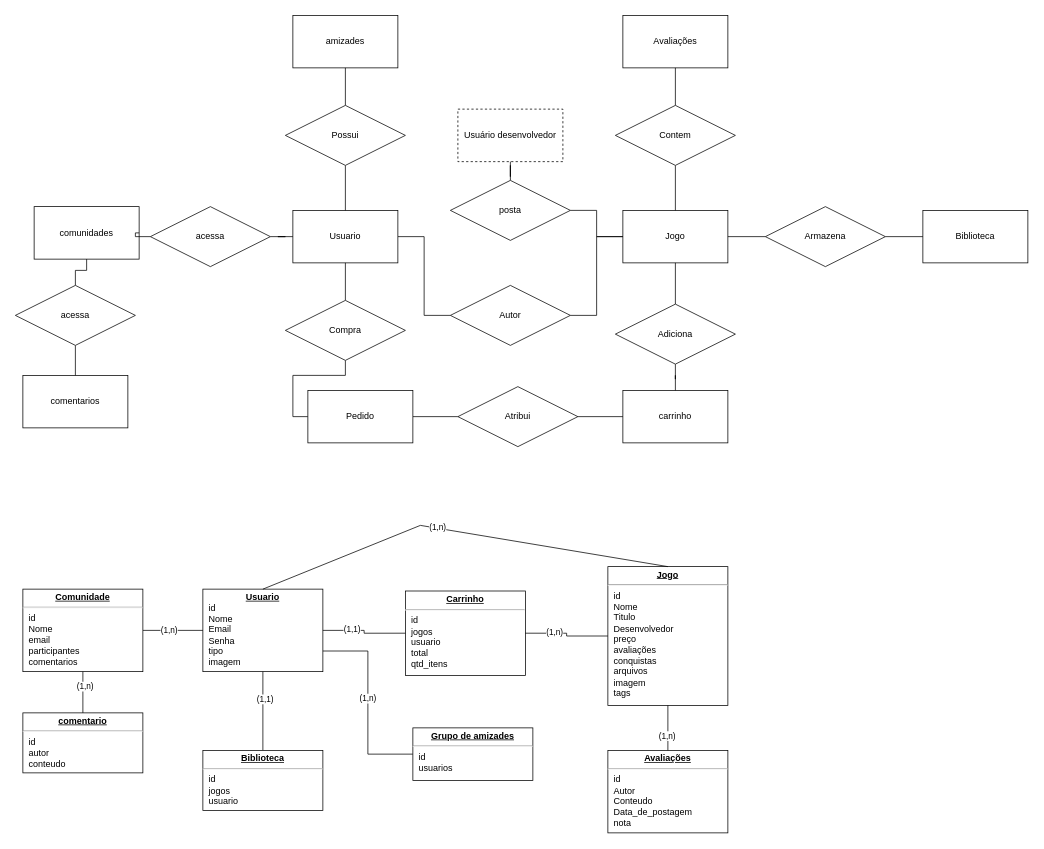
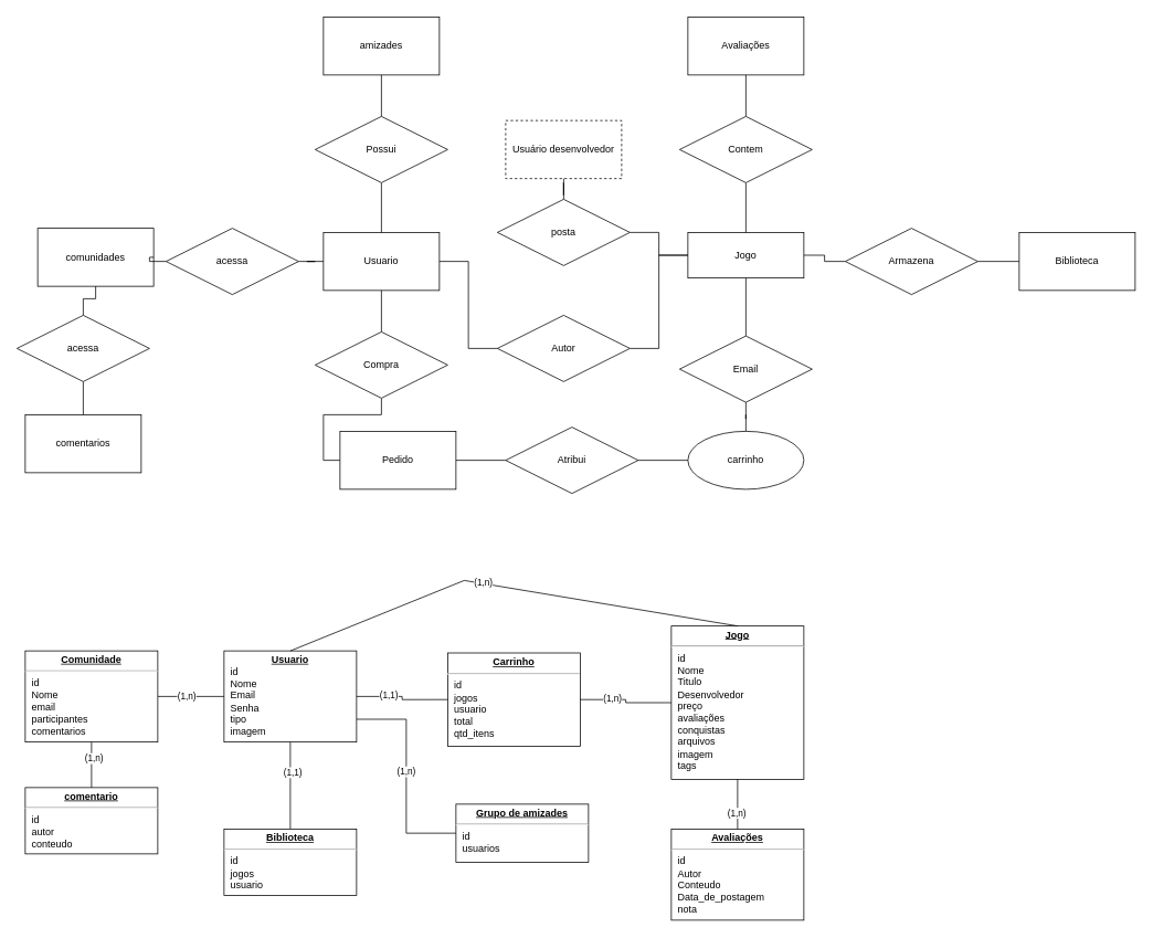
- <mxCell id="4" value="Jogo" style="rounded=0;whiteSpace=wrap;html=1;" vertex="1" parent="1"><mxGeometry x="830" y="280" width="140" height="70" as="geometry" /></mxCell>
+ <mxCell id="4" value="Jogo" style="rounded=0;whiteSpace=wrap;html=1;" vertex="1" parent="1"><mxGeometry x="830" y="280" width="140" height="55" as="geometry" /></mxCell>
- <mxCell id="16" value="Adiciona" style="rhombus;whiteSpace=wrap;html=1;" vertex="1" parent="1"><mxGeometry x="820" y="405" width="160" height="80" as="geometry" /></mxCell>
+ <mxCell id="16" value="Email" style="rhombus;whiteSpace=wrap;html=1;" vertex="1" parent="1"><mxGeometry x="820" y="405" width="160" height="80" as="geometry" /></mxCell>
- <mxCell id="6" value="carrinho" style="rounded=0;whiteSpace=wrap;html=1;" vertex="1" parent="1"><mxGeometry x="830" y="520" width="140" height="70" as="geometry" /></mxCell>
+ <mxCell id="6" value="carrinho" style="ellipse;whiteSpace=wrap;html=1;" vertex="1" parent="1"><mxGeometry x="830" y="520" width="140" height="70" as="geometry" /></mxCell>
